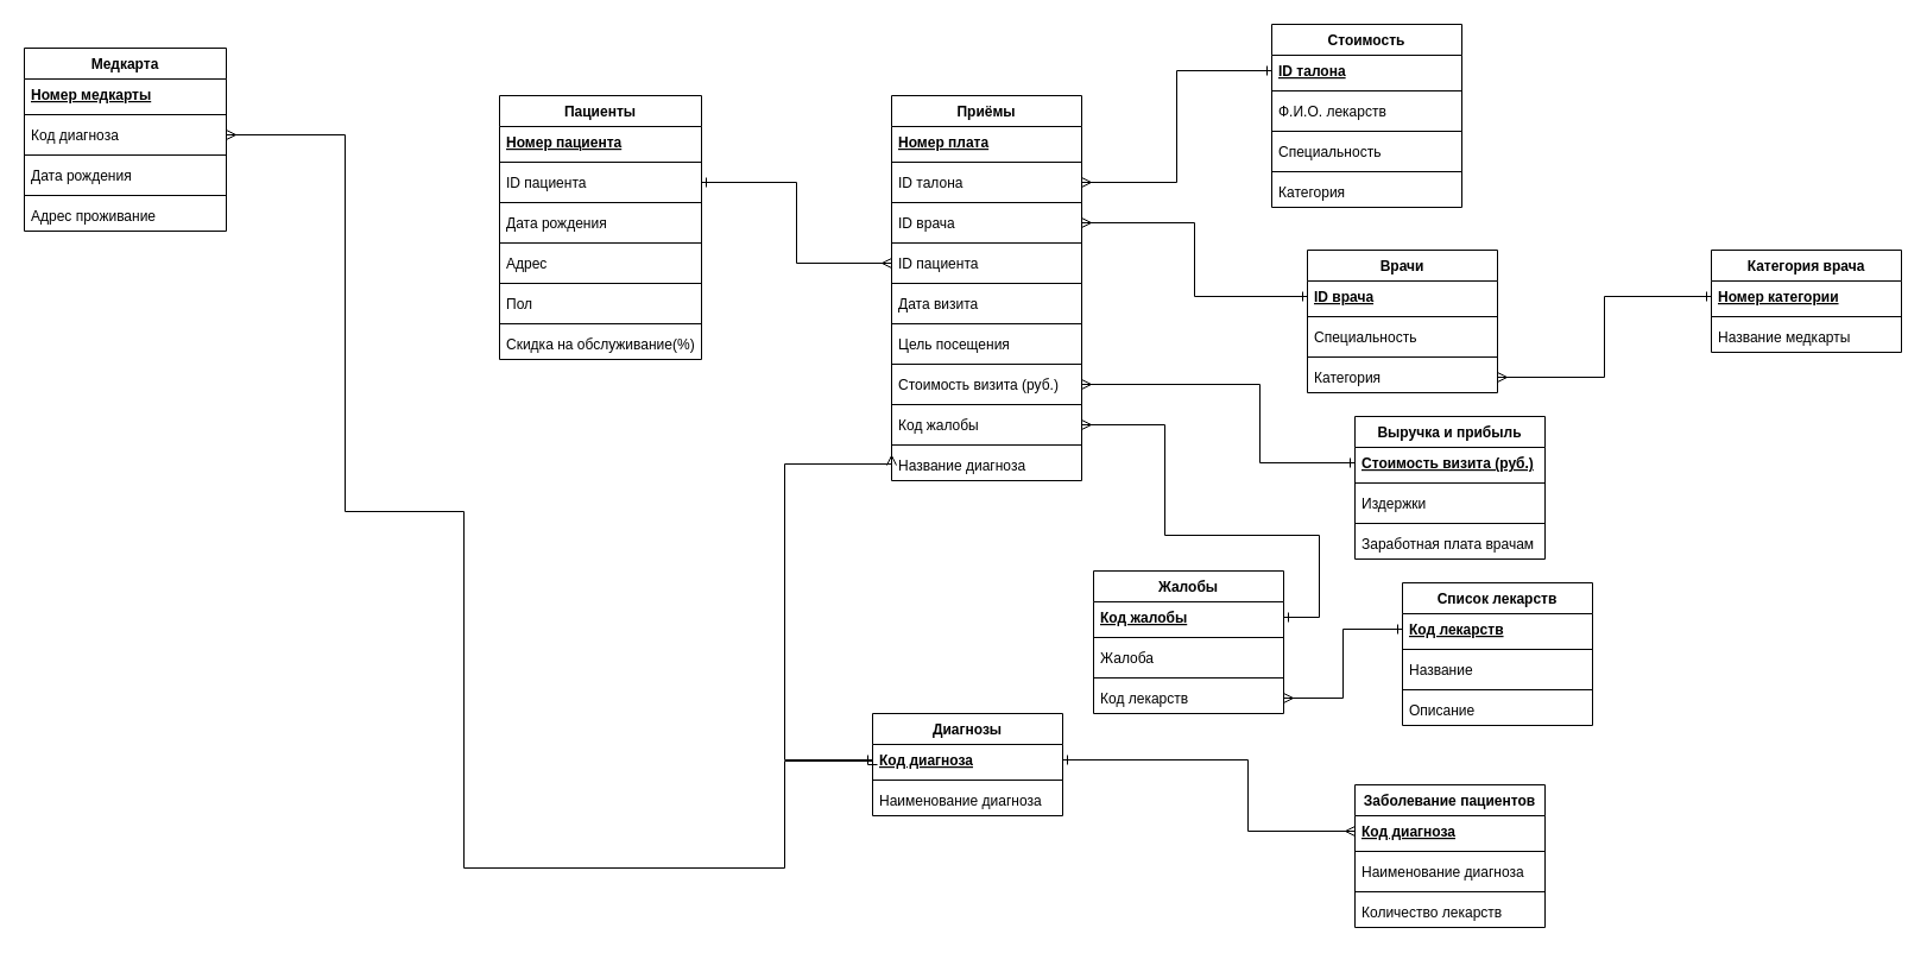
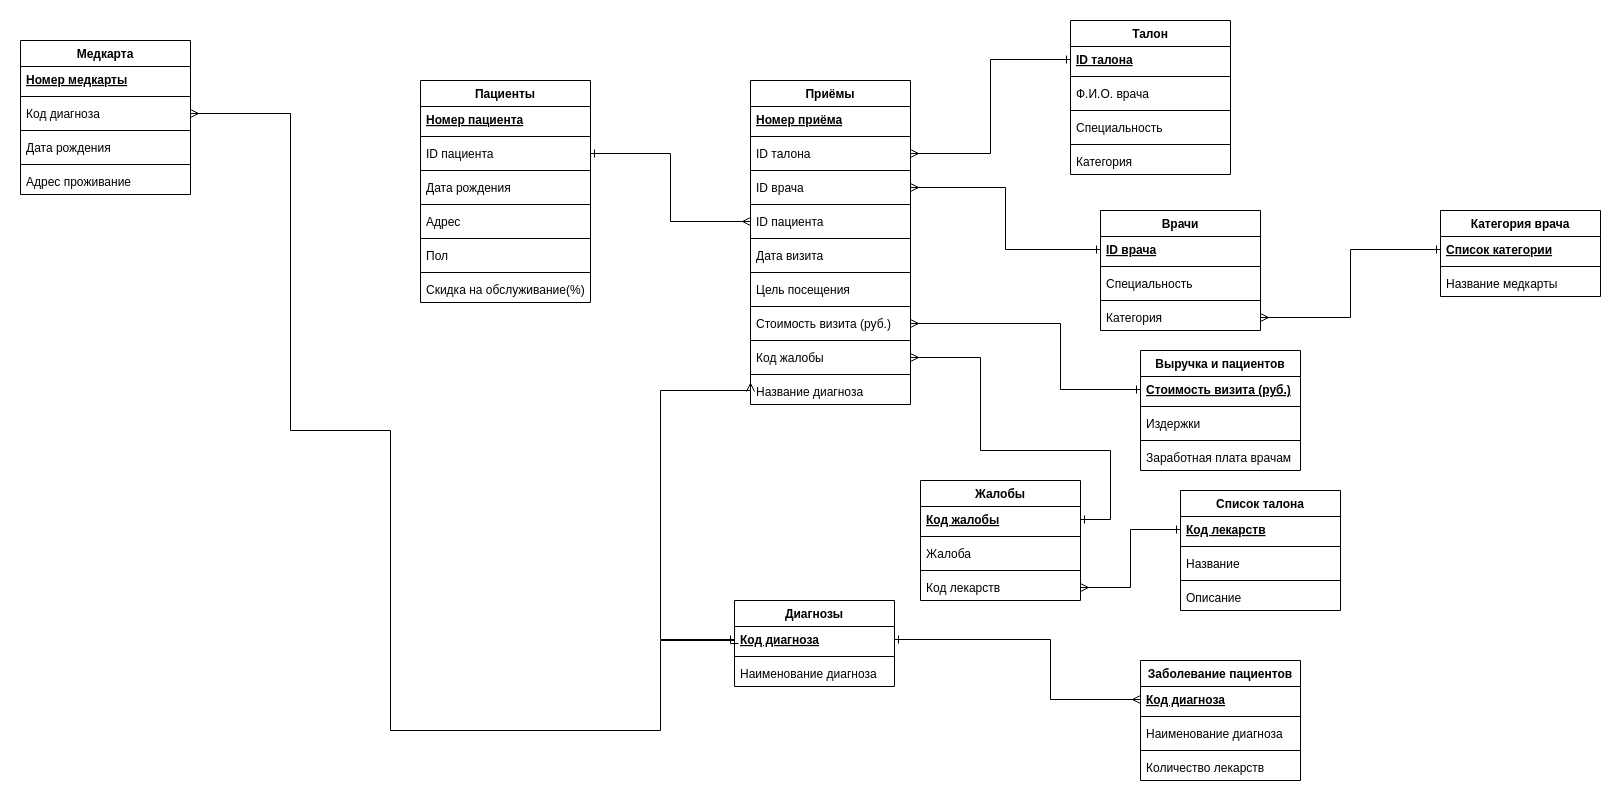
- <mxCell id="54" value="Стоимость" style="swimlane;fontStyle=1;align=center;verticalAlign=top;childLayout=stackLayout;horizontal=1;startSize=26;horizontalStack=0;resizeParent=1;resizeParentMax=0;resizeLast=0;collapsible=1;marginBottom=0;" vertex="1" parent="1"><mxGeometry x="1070" y="20" width="160" height="154" as="geometry" /></mxCell>
+ <mxCell id="54" value="Талон" style="swimlane;fontStyle=1;align=center;verticalAlign=top;childLayout=stackLayout;horizontal=1;startSize=26;horizontalStack=0;resizeParent=1;resizeParentMax=0;resizeLast=0;collapsible=1;marginBottom=0;" vertex="1" parent="1"><mxGeometry x="1070" y="20" width="160" height="154" as="geometry" /></mxCell>
- <mxCell id="57" value="Ф.И.О. лекарств" style="text;strokeColor=none;fillColor=none;align=left;verticalAlign=top;spacingLeft=4;spacingRight=4;overflow=hidden;rotatable=0;points=[[0,0.5],[1,0.5]];portConstraint=eastwest;" vertex="1" parent="54"><mxGeometry y="60" width="160" height="26" as="geometry" /></mxCell>
+ <mxCell id="57" value="Ф.И.О. врача" style="text;strokeColor=none;fillColor=none;align=left;verticalAlign=top;spacingLeft=4;spacingRight=4;overflow=hidden;rotatable=0;points=[[0,0.5],[1,0.5]];portConstraint=eastwest;" vertex="1" parent="54"><mxGeometry y="60" width="160" height="26" as="geometry" /></mxCell>
- <mxCell id="21" value="Номер плата" style="text;strokeColor=none;fillColor=none;align=left;verticalAlign=top;spacingLeft=4;spacingRight=4;overflow=hidden;rotatable=0;points=[[0,0.5],[1,0.5]];portConstraint=eastwest;fontStyle=5" parent="20" vertex="1"><mxGeometry y="26" width="160" height="26" as="geometry" /></mxCell>
+ <mxCell id="21" value="Номер приёма" style="text;strokeColor=none;fillColor=none;align=left;verticalAlign=top;spacingLeft=4;spacingRight=4;overflow=hidden;rotatable=0;points=[[0,0.5],[1,0.5]];portConstraint=eastwest;fontStyle=5" parent="20" vertex="1"><mxGeometry y="26" width="160" height="26" as="geometry" /></mxCell>
- <mxCell id="51" value="Номер категории" style="text;strokeColor=none;fillColor=none;align=left;verticalAlign=top;spacingLeft=4;spacingRight=4;overflow=hidden;rotatable=0;points=[[0,0.5],[1,0.5]];portConstraint=eastwest;fontStyle=5" vertex="1" parent="50"><mxGeometry y="26" width="160" height="26" as="geometry" /></mxCell>
+ <mxCell id="51" value="Список категории" style="text;strokeColor=none;fillColor=none;align=left;verticalAlign=top;spacingLeft=4;spacingRight=4;overflow=hidden;rotatable=0;points=[[0,0.5],[1,0.5]];portConstraint=eastwest;fontStyle=5" vertex="1" parent="50"><mxGeometry y="26" width="160" height="26" as="geometry" /></mxCell>
- <mxCell id="64" value="Выручка и прибыль" style="swimlane;fontStyle=1;align=center;verticalAlign=top;childLayout=stackLayout;horizontal=1;startSize=26;horizontalStack=0;resizeParent=1;resizeParentMax=0;resizeLast=0;collapsible=1;marginBottom=0;" vertex="1" parent="1"><mxGeometry x="1140" y="350" width="160" height="120" as="geometry" /></mxCell>
+ <mxCell id="64" value="Выручка и пациентов" style="swimlane;fontStyle=1;align=center;verticalAlign=top;childLayout=stackLayout;horizontal=1;startSize=26;horizontalStack=0;resizeParent=1;resizeParentMax=0;resizeLast=0;collapsible=1;marginBottom=0;" vertex="1" parent="1"><mxGeometry x="1140" y="350" width="160" height="120" as="geometry" /></mxCell>
- <mxCell id="86" value="Список лекарств" style="swimlane;fontStyle=1;align=center;verticalAlign=top;childLayout=stackLayout;horizontal=1;startSize=26;horizontalStack=0;resizeParent=1;resizeParentMax=0;resizeLast=0;collapsible=1;marginBottom=0;" vertex="1" parent="1"><mxGeometry x="1180" y="490" width="160" height="120" as="geometry" /></mxCell>
+ <mxCell id="86" value="Список талона" style="swimlane;fontStyle=1;align=center;verticalAlign=top;childLayout=stackLayout;horizontal=1;startSize=26;horizontalStack=0;resizeParent=1;resizeParentMax=0;resizeLast=0;collapsible=1;marginBottom=0;" vertex="1" parent="1"><mxGeometry x="1180" y="490" width="160" height="120" as="geometry" /></mxCell>
